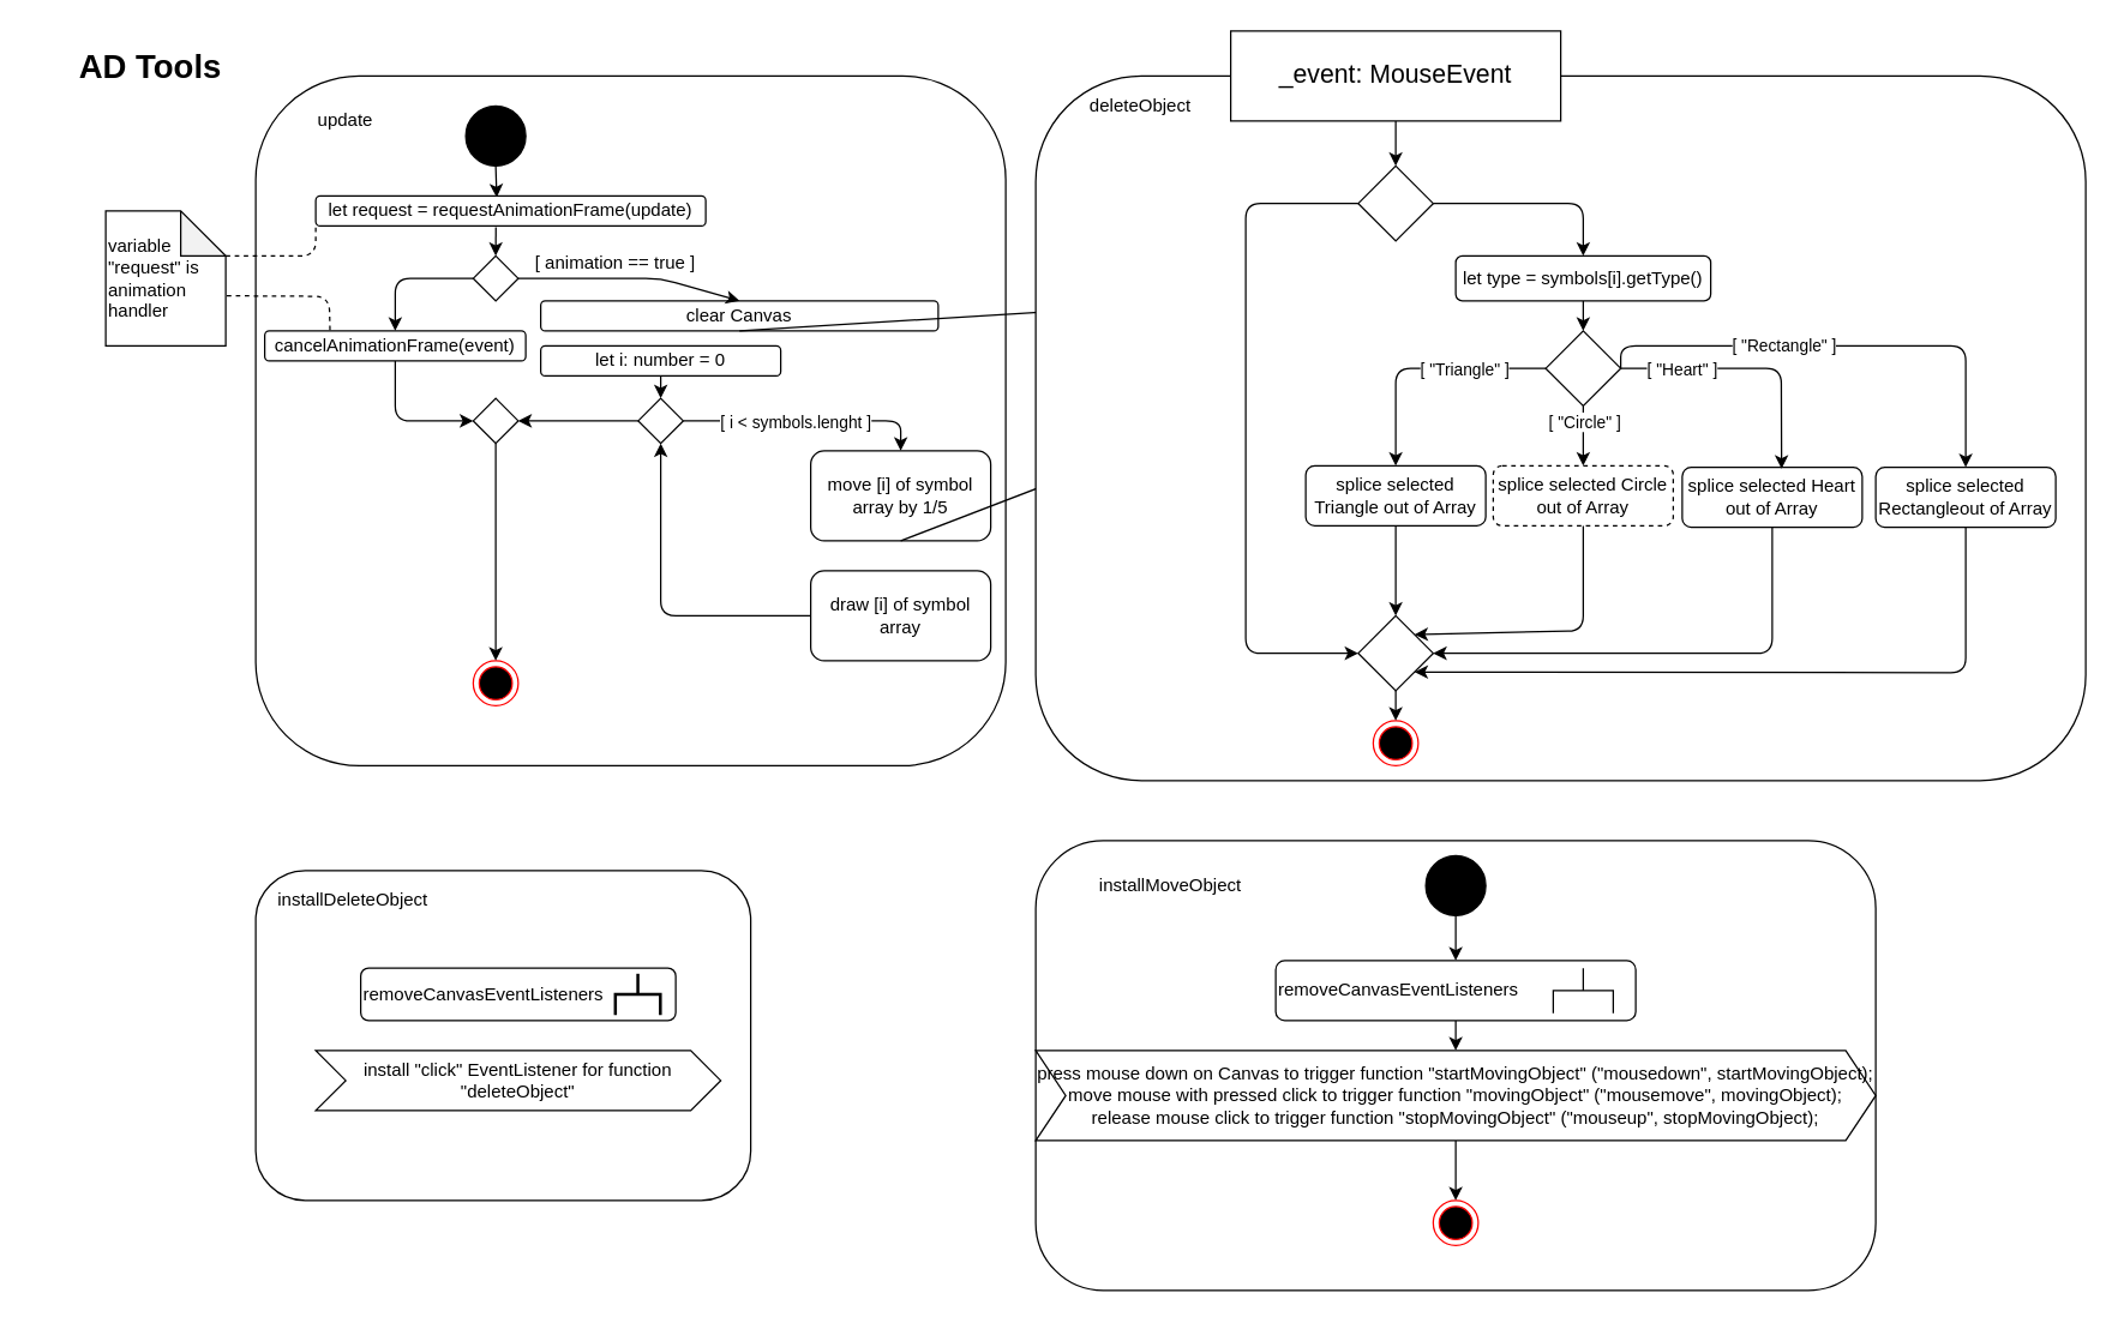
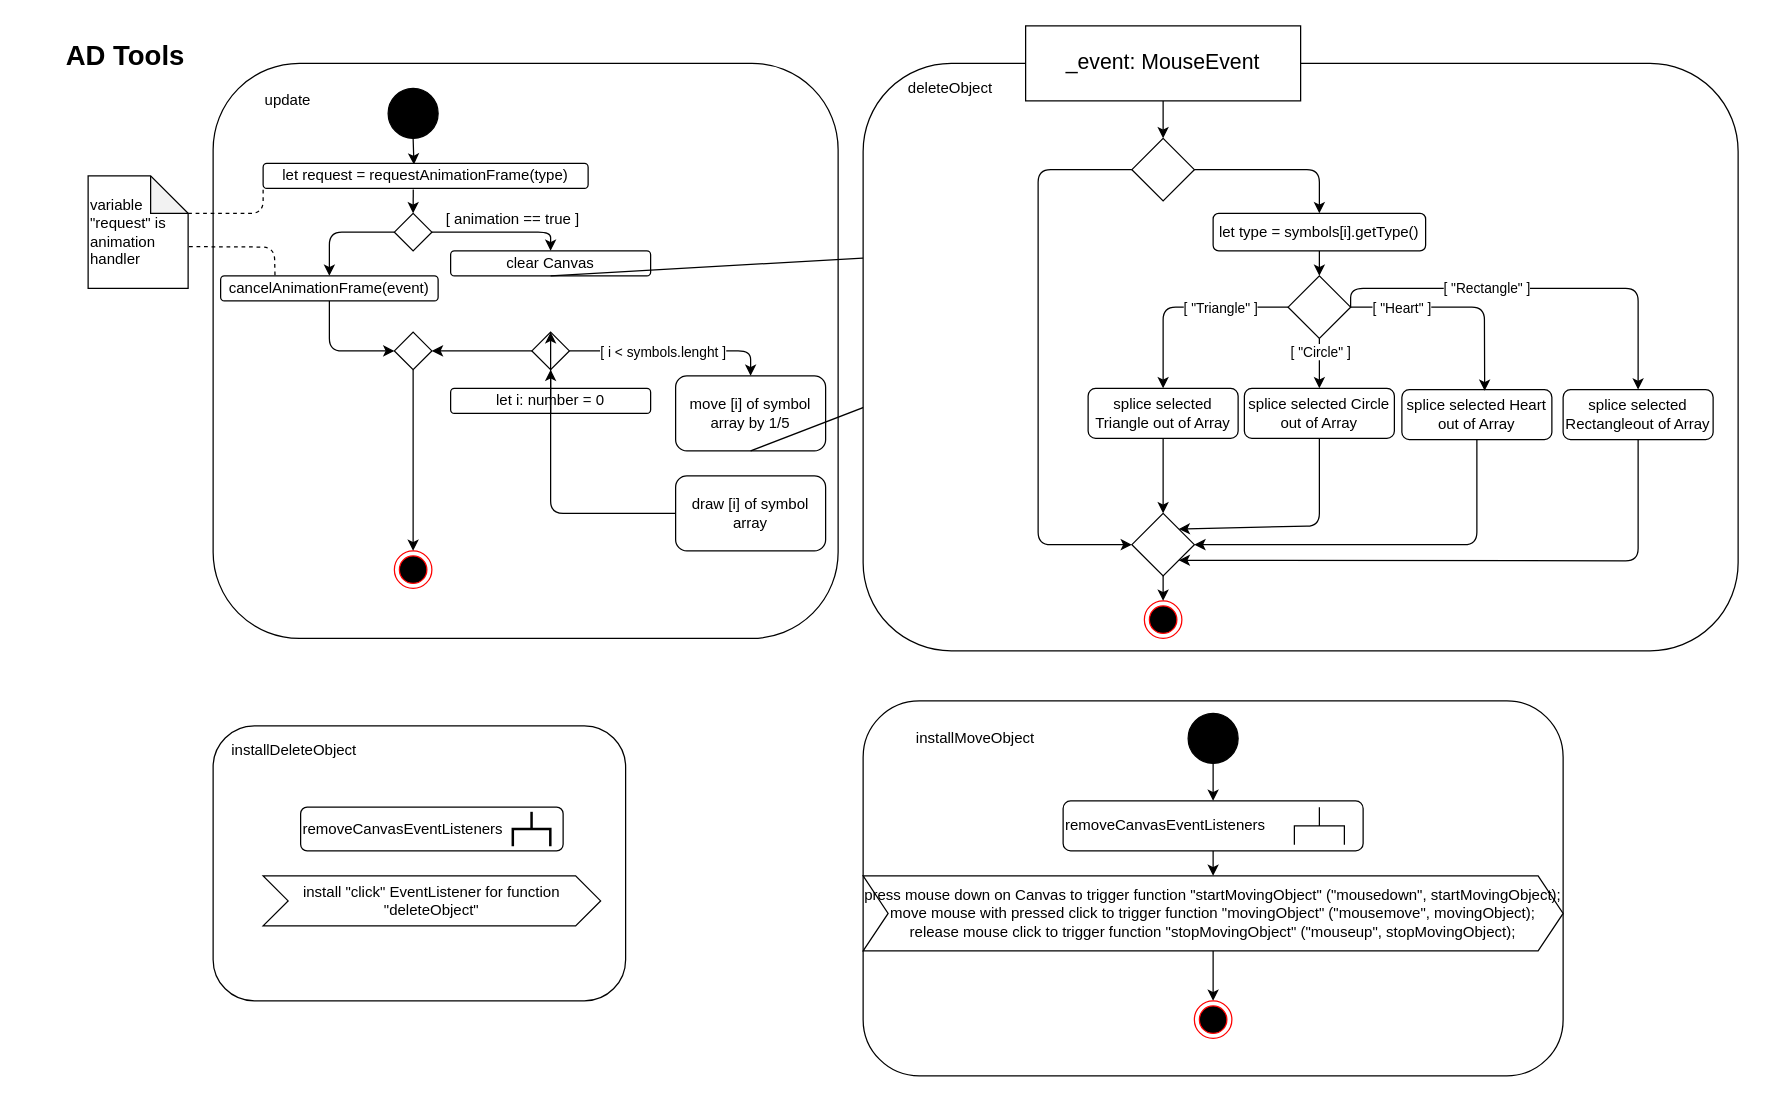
- <mxCell id="10" value="&lt;span&gt;let request = requestAnimationFrame(update)&lt;/span&gt;" style="rounded=1;whiteSpace=wrap;html=1;fillColor=#ffffff;" vertex="1" parent="1"><mxGeometry x="210" y="130" width="260" height="20" as="geometry" /></mxCell>
+ <mxCell id="10" value="&lt;span&gt;let request = requestAnimationFrame(type)&lt;/span&gt;" style="rounded=1;whiteSpace=wrap;html=1;fillColor=#ffffff;" vertex="1" parent="1"><mxGeometry x="210" y="130" width="260" height="20" as="geometry" /></mxCell>
- <mxCell id="9" value="clear Canvas" style="rounded=1;whiteSpace=wrap;html=1;fillColor=#ffffff;" vertex="1" parent="1"><mxGeometry x="360" y="200" width="265" height="20" as="geometry" /></mxCell>
+ <mxCell id="9" value="clear Canvas" style="rounded=1;whiteSpace=wrap;html=1;fillColor=#ffffff;" vertex="1" parent="1"><mxGeometry x="360" y="200" width="160" height="20" as="geometry" /></mxCell>
- <mxCell id="16" value="let i: number = 0" style="rounded=1;whiteSpace=wrap;html=1;fillColor=#ffffff;" vertex="1" parent="1"><mxGeometry x="360" y="230" width="160" height="20" as="geometry" /></mxCell>
+ <mxCell id="16" value="let i: number = 0" style="rounded=1;whiteSpace=wrap;html=1;fillColor=#ffffff;" vertex="1" parent="1"><mxGeometry x="360" y="310" width="160" height="20" as="geometry" /></mxCell>
- <mxCell id="49" value="splice selected Circle out of Array" style="rounded=1;whiteSpace=wrap;html=1;fillColor=#ffffff;dashed=1;" vertex="1" parent="1"><mxGeometry x="995" y="310" width="120" height="40" as="geometry" /></mxCell>
+ <mxCell id="49" value="splice selected Circle out of Array" style="rounded=1;whiteSpace=wrap;html=1;fillColor=#ffffff;" vertex="1" parent="1"><mxGeometry x="995" y="310" width="120" height="40" as="geometry" /></mxCell>
